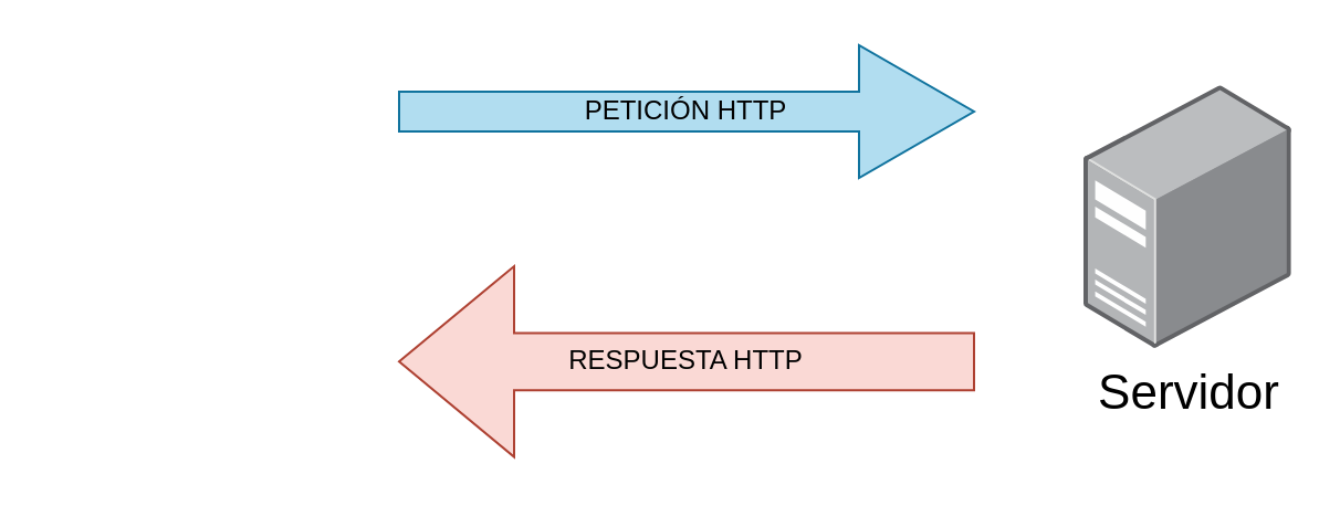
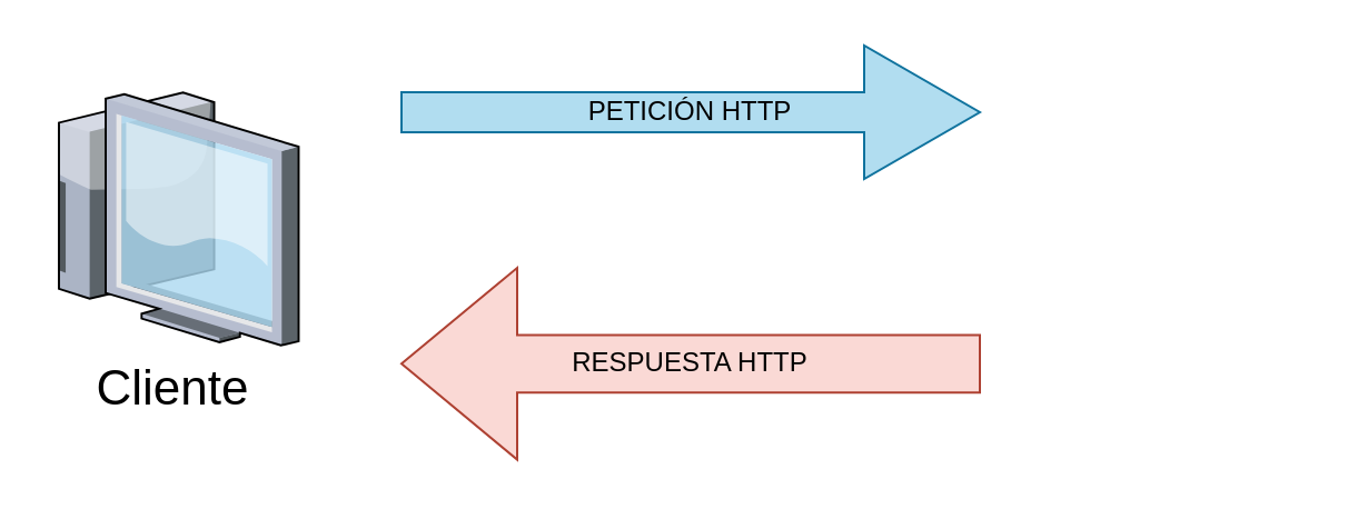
+ <mxCell id="3" value="&lt;font style=&quot;font-size: 22px;&quot;&gt;Cliente&lt;/font&gt;" style="verticalLabelPosition=bottom;sketch=0;aspect=fixed;html=1;verticalAlign=top;strokeColor=none;align=center;outlineConnect=0;shape=mxgraph.citrix.thin_client;" vertex="1" parent="1"><mxGeometry x="20" y="41.13" width="113.75" height="113.75" as="geometry" /></mxCell>
- <mxCell id="2" value="&lt;font style=&quot;font-size: 22px;&quot;&gt;Servidor&lt;/font&gt;" style="image;points=[];aspect=fixed;html=1;align=center;shadow=0;dashed=0;image=img/lib/allied_telesis/computer_and_terminals/Server_Desktop.svg;strokeWidth=6;" vertex="1" parent="1"><mxGeometry x="490" y="38.5" width="93.88" height="119" as="geometry" /></mxCell>
